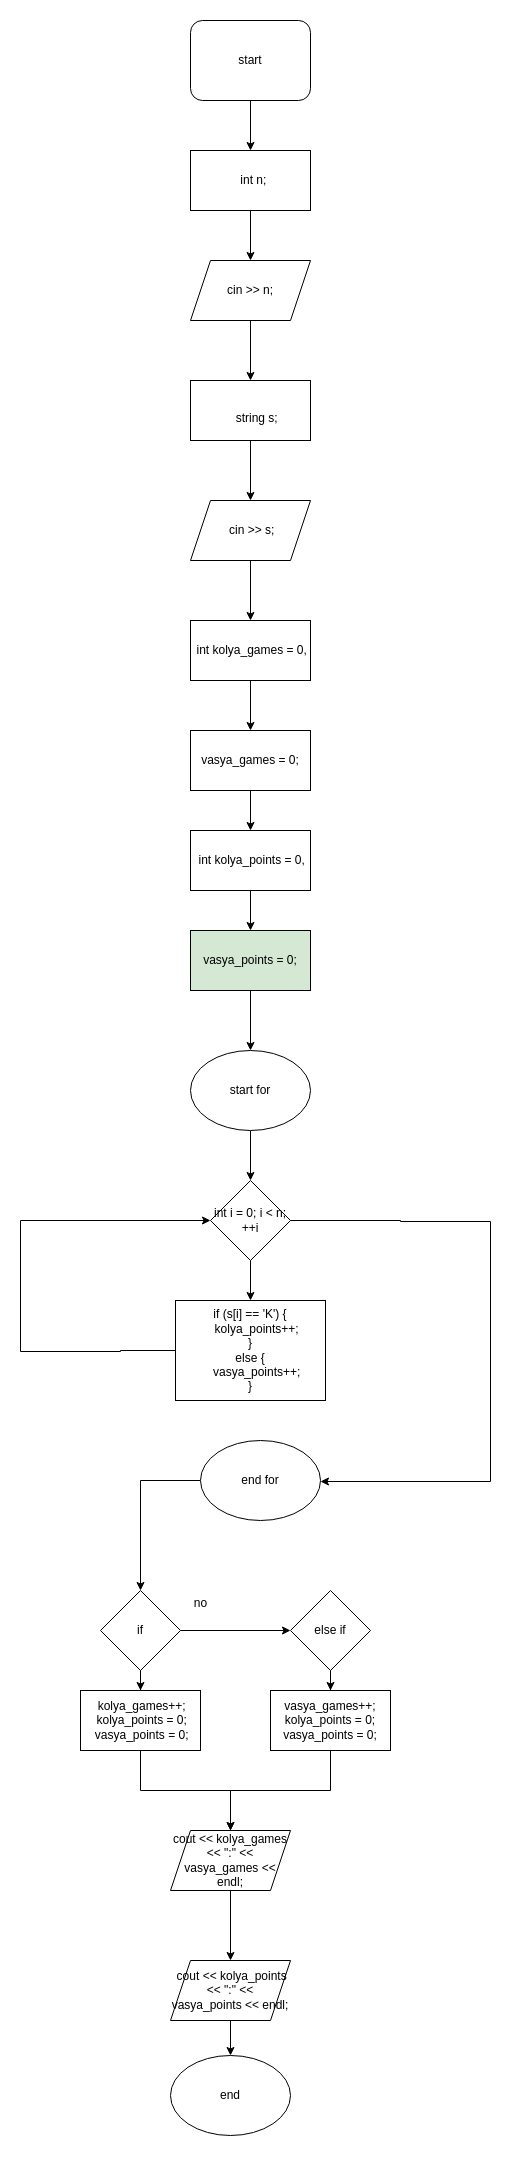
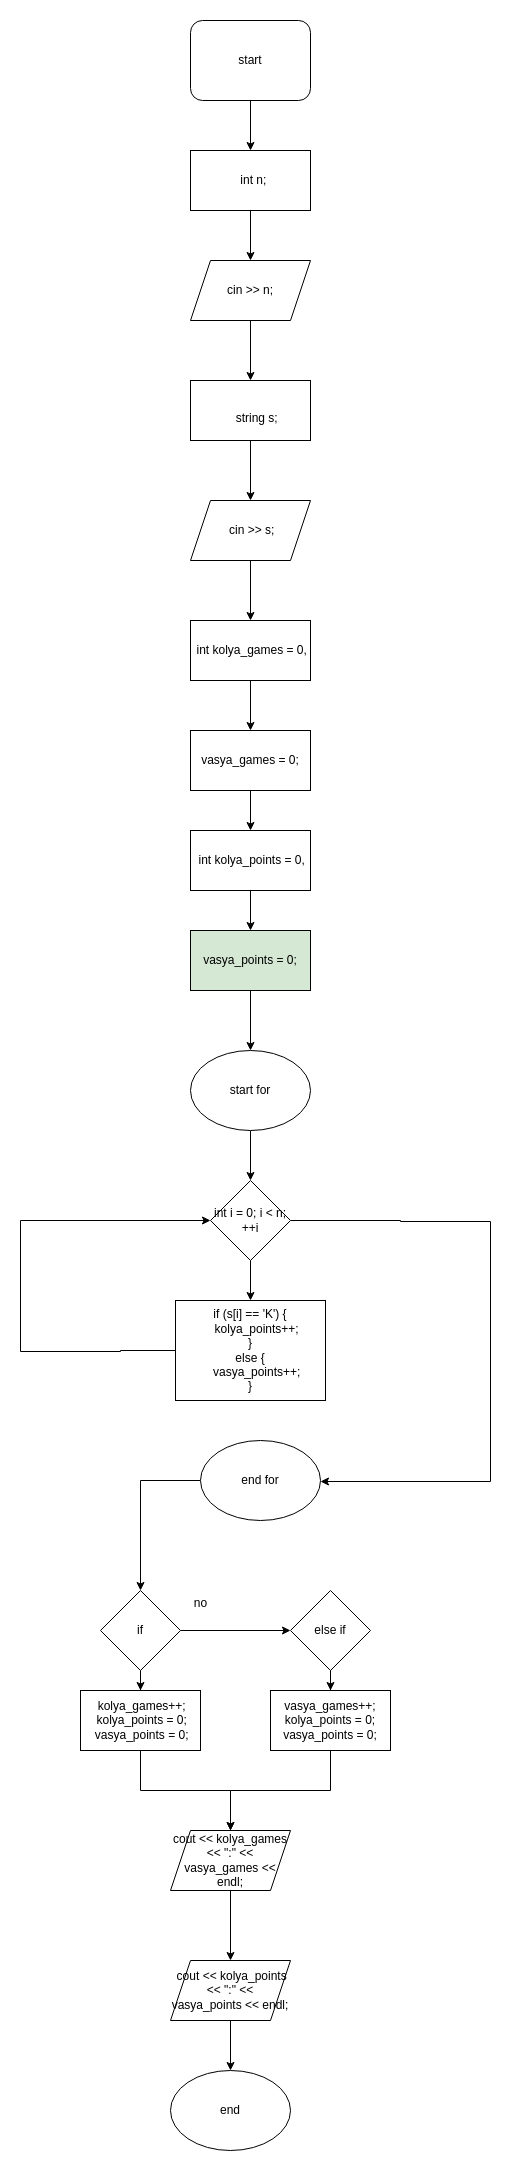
- <mxCell id="44" value="end" style="ellipse;whiteSpace=wrap;html=1;" vertex="1" parent="1"><mxGeometry x="170" y="2055" width="120" height="80" as="geometry" /></mxCell>
+ <mxCell id="44" value="end" style="ellipse;whiteSpace=wrap;html=1;" vertex="1" parent="1"><mxGeometry x="170" y="2070" width="120" height="80" as="geometry" /></mxCell>
